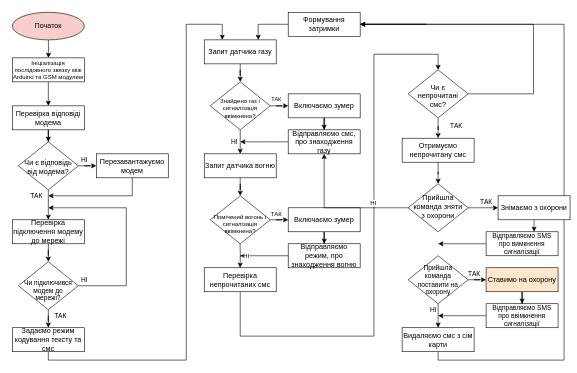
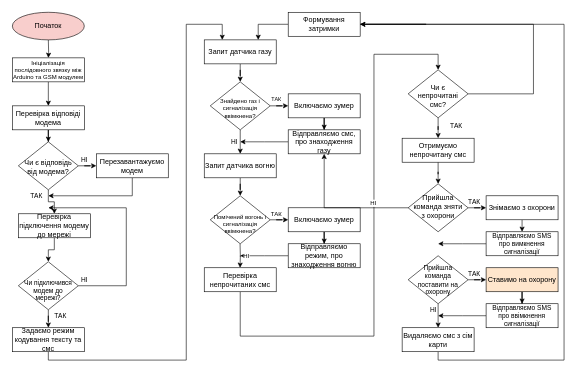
- <mxCell id="41" value="&lt;span&gt;Знімаємо з охорони&lt;/span&gt;" style="rounded=0;whiteSpace=wrap;html=1;" parent="1" vertex="1"><mxGeometry x="830" y="326" width="120" height="40" as="geometry" /></mxCell>
+ <mxCell id="41" value="&lt;span&gt;Знімаємо з охорони&lt;/span&gt;" style="rounded=0;whiteSpace=wrap;html=1;" parent="1" vertex="1"><mxGeometry x="810" y="326" width="120" height="40" as="geometry" /></mxCell>
- <mxCell id="51" value="Перевірка підключення модему до мережі" style="rounded=0;whiteSpace=wrap;html=1;" parent="1" vertex="1"><mxGeometry x="20" y="366" width="120" height="40" as="geometry" /></mxCell>
+ <mxCell id="51" value="Перевірка підключення модему до мережі" style="rounded=0;whiteSpace=wrap;html=1;" parent="1" vertex="1"><mxGeometry x="30" y="356" width="120" height="40" as="geometry" /></mxCell>
